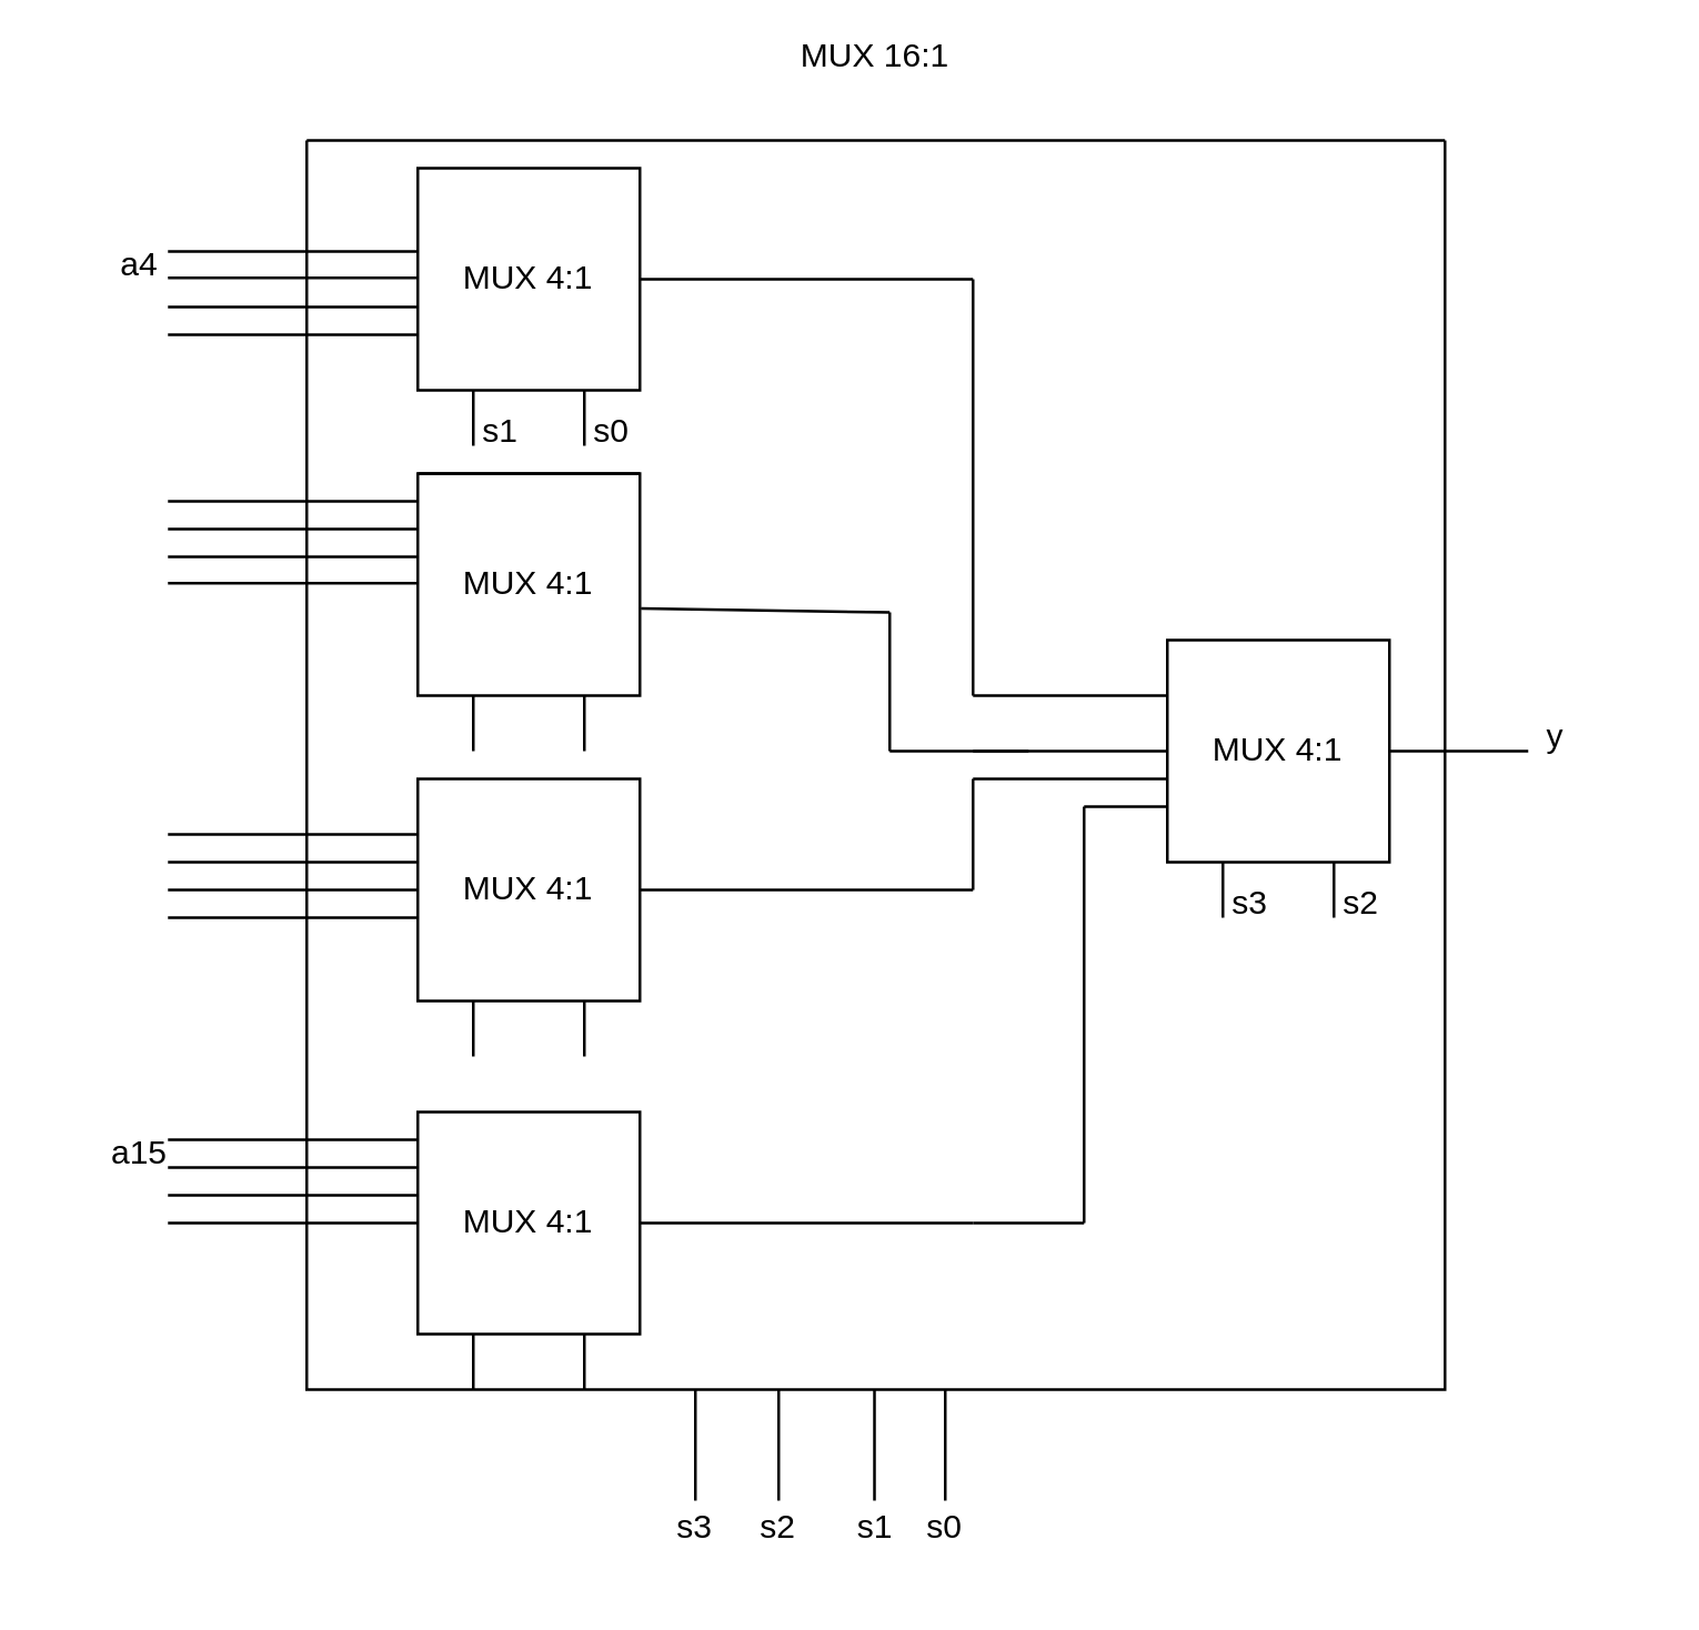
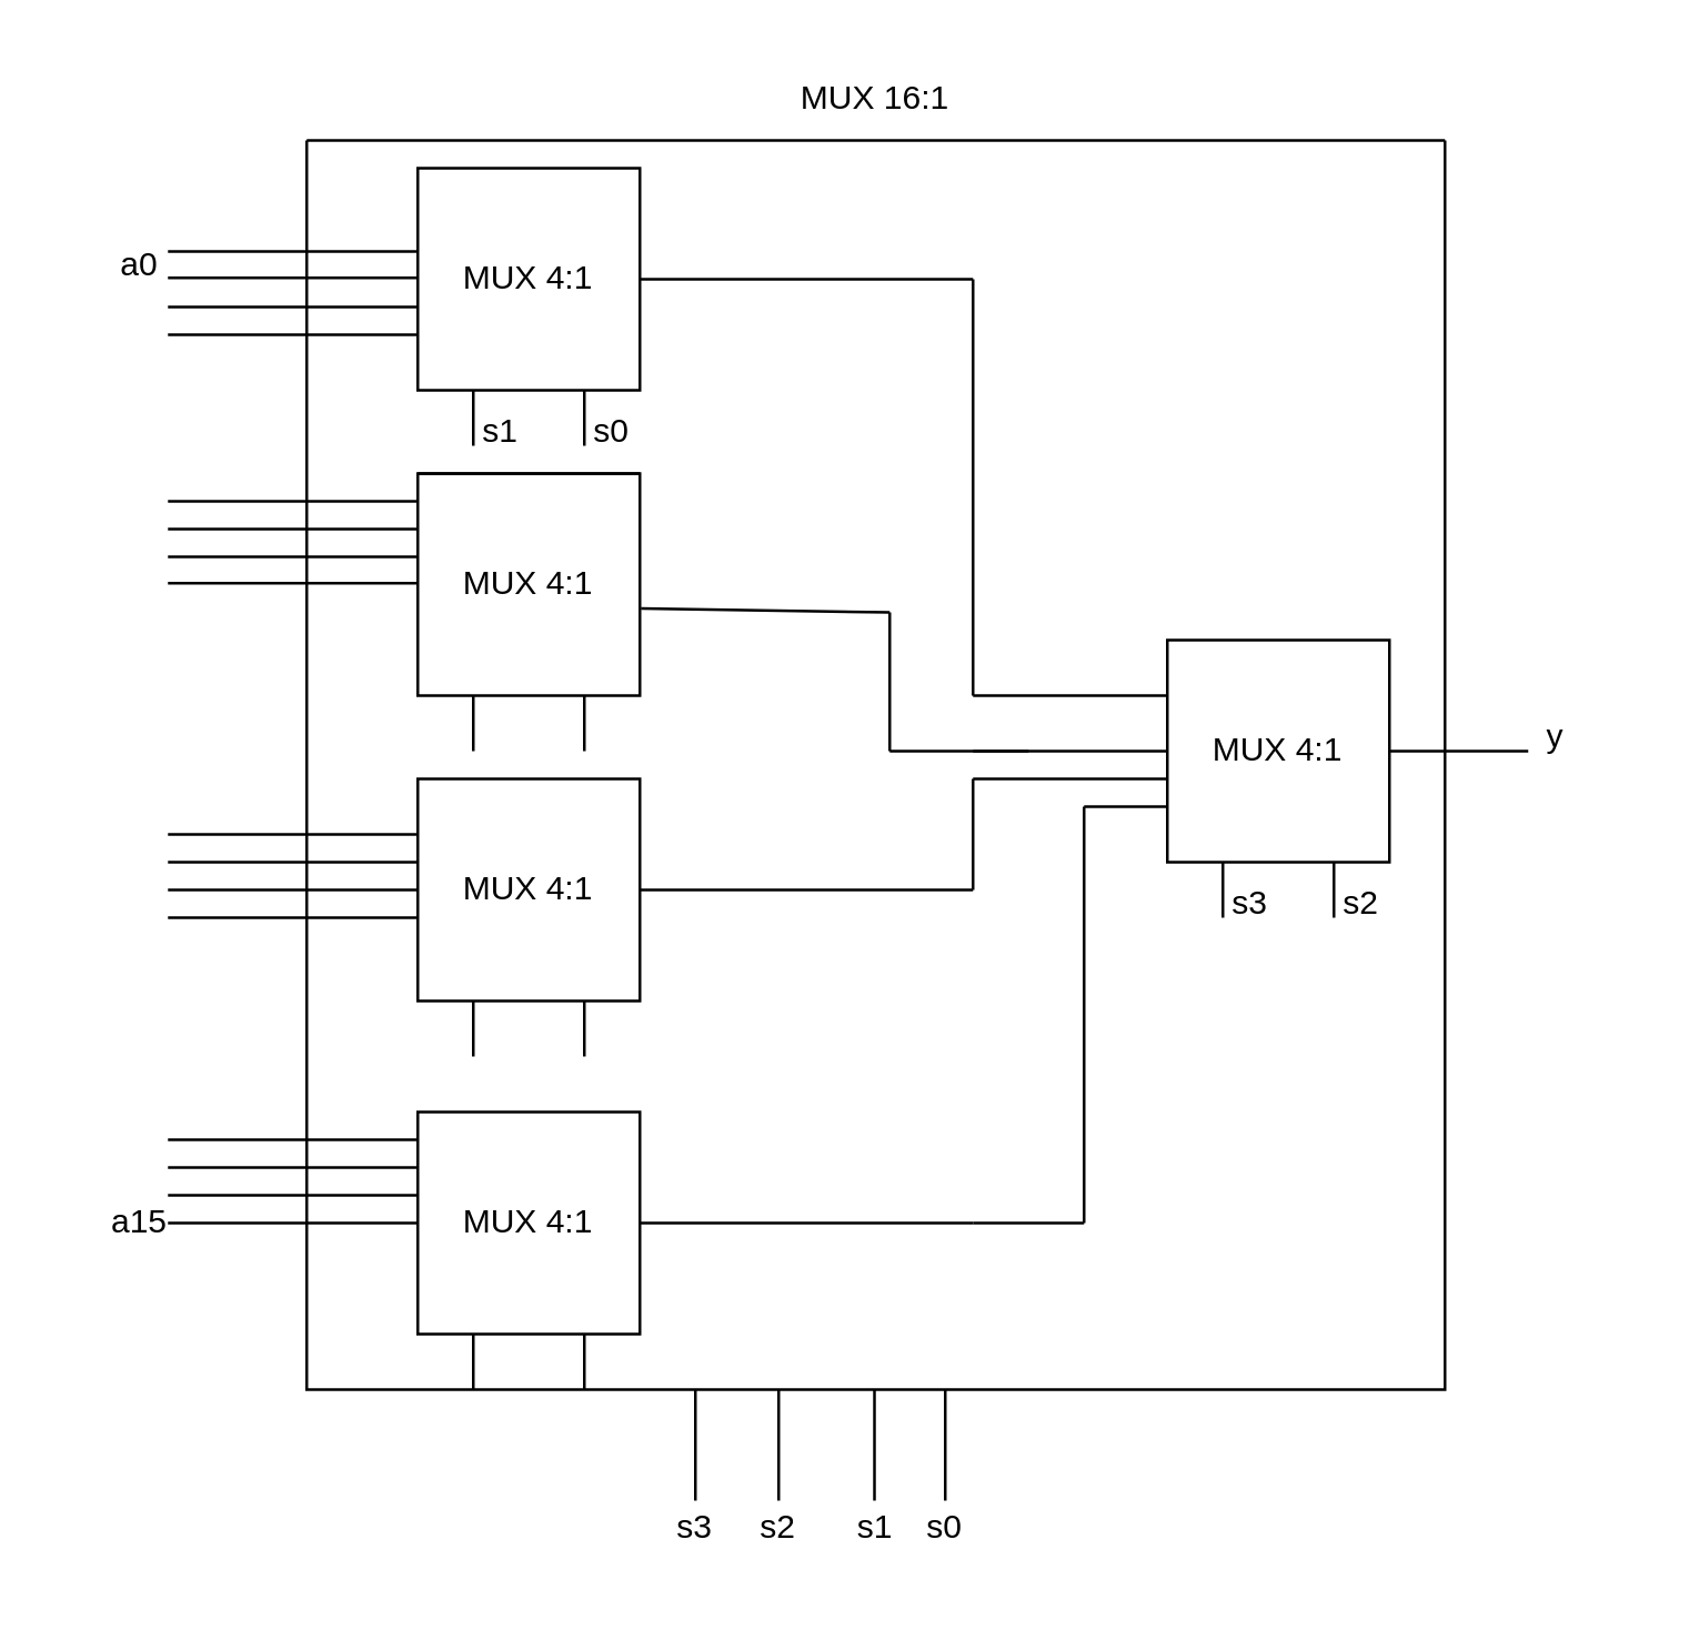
- <mxCell id="65" value="MUX 16:1" style="text;html=1;strokeColor=none;fillColor=none;align=center;verticalAlign=middle;whiteSpace=wrap;rounded=0;" vertex="1" parent="1"><mxGeometry x="285" y="5" width="60" height="30" as="geometry" /></mxCell>
+ <mxCell id="65" value="MUX 16:1" style="text;html=1;strokeColor=none;fillColor=none;align=center;verticalAlign=middle;whiteSpace=wrap;rounded=0;" vertex="1" parent="1"><mxGeometry x="285" y="20" width="60" height="30" as="geometry" /></mxCell>
- <mxCell id="63" value="a4" style="text;html=1;strokeColor=none;fillColor=none;align=center;verticalAlign=middle;whiteSpace=wrap;rounded=0;" vertex="1" parent="1"><mxGeometry x="20" y="80" width="60" height="30" as="geometry" /></mxCell>
+ <mxCell id="63" value="a0" style="text;html=1;strokeColor=none;fillColor=none;align=center;verticalAlign=middle;whiteSpace=wrap;rounded=0;" vertex="1" parent="1"><mxGeometry x="20" y="80" width="60" height="30" as="geometry" /></mxCell>
- <mxCell id="64" value="a15" style="text;html=1;strokeColor=none;fillColor=none;align=center;verticalAlign=middle;whiteSpace=wrap;rounded=0;" vertex="1" parent="1"><mxGeometry x="20" y="400" width="60" height="30" as="geometry" /></mxCell>
+ <mxCell id="64" value="a15" style="text;html=1;strokeColor=none;fillColor=none;align=center;verticalAlign=middle;whiteSpace=wrap;rounded=0;" vertex="1" parent="1"><mxGeometry x="20" y="425" width="60" height="30" as="geometry" /></mxCell>
